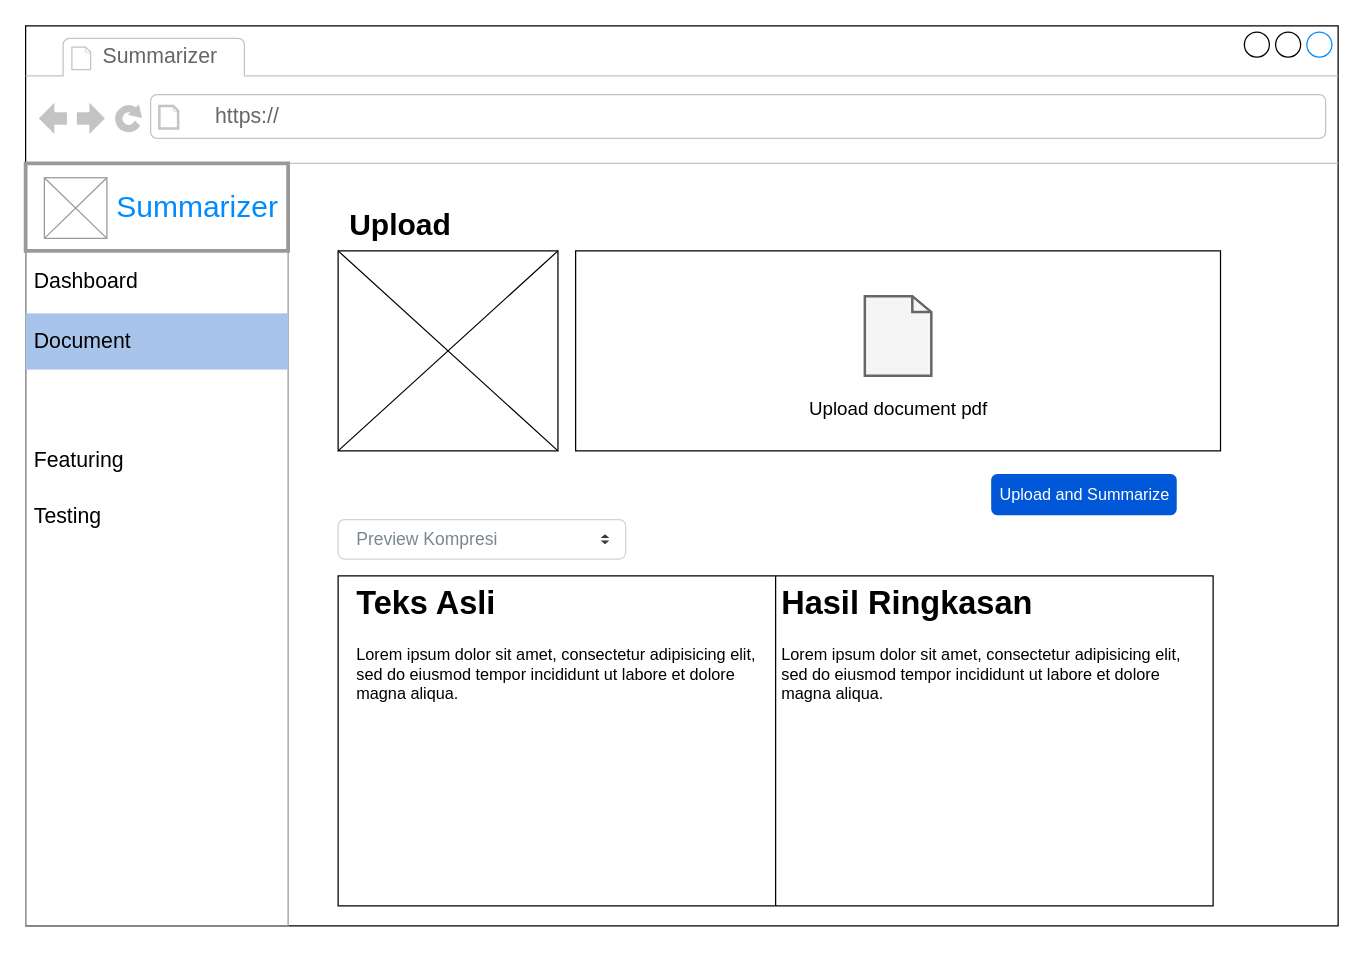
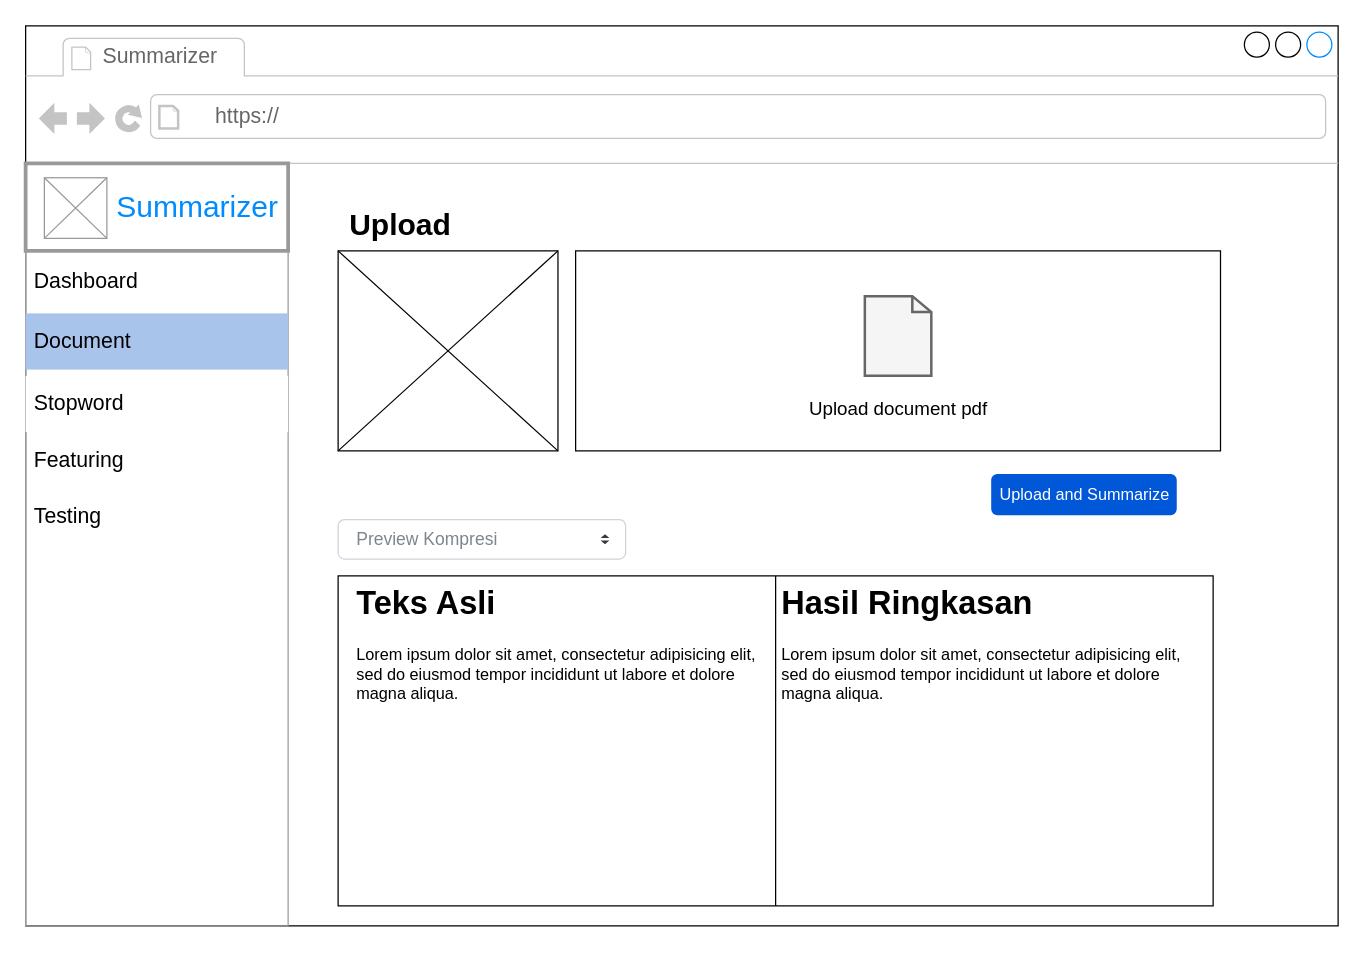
+ <mxCell id="28" value="Stopword" style="strokeWidth=1;shadow=0;dashed=0;align=center;html=1;shape=mxgraph.mockup.forms.rrect;rSize=0;fontSize=17;align=left;spacingLeft=5;resizeWidth=1;strokeColor=none;" vertex="1" parent="21"><mxGeometry y="170" width="210" height="45" as="geometry" /></mxCell>
